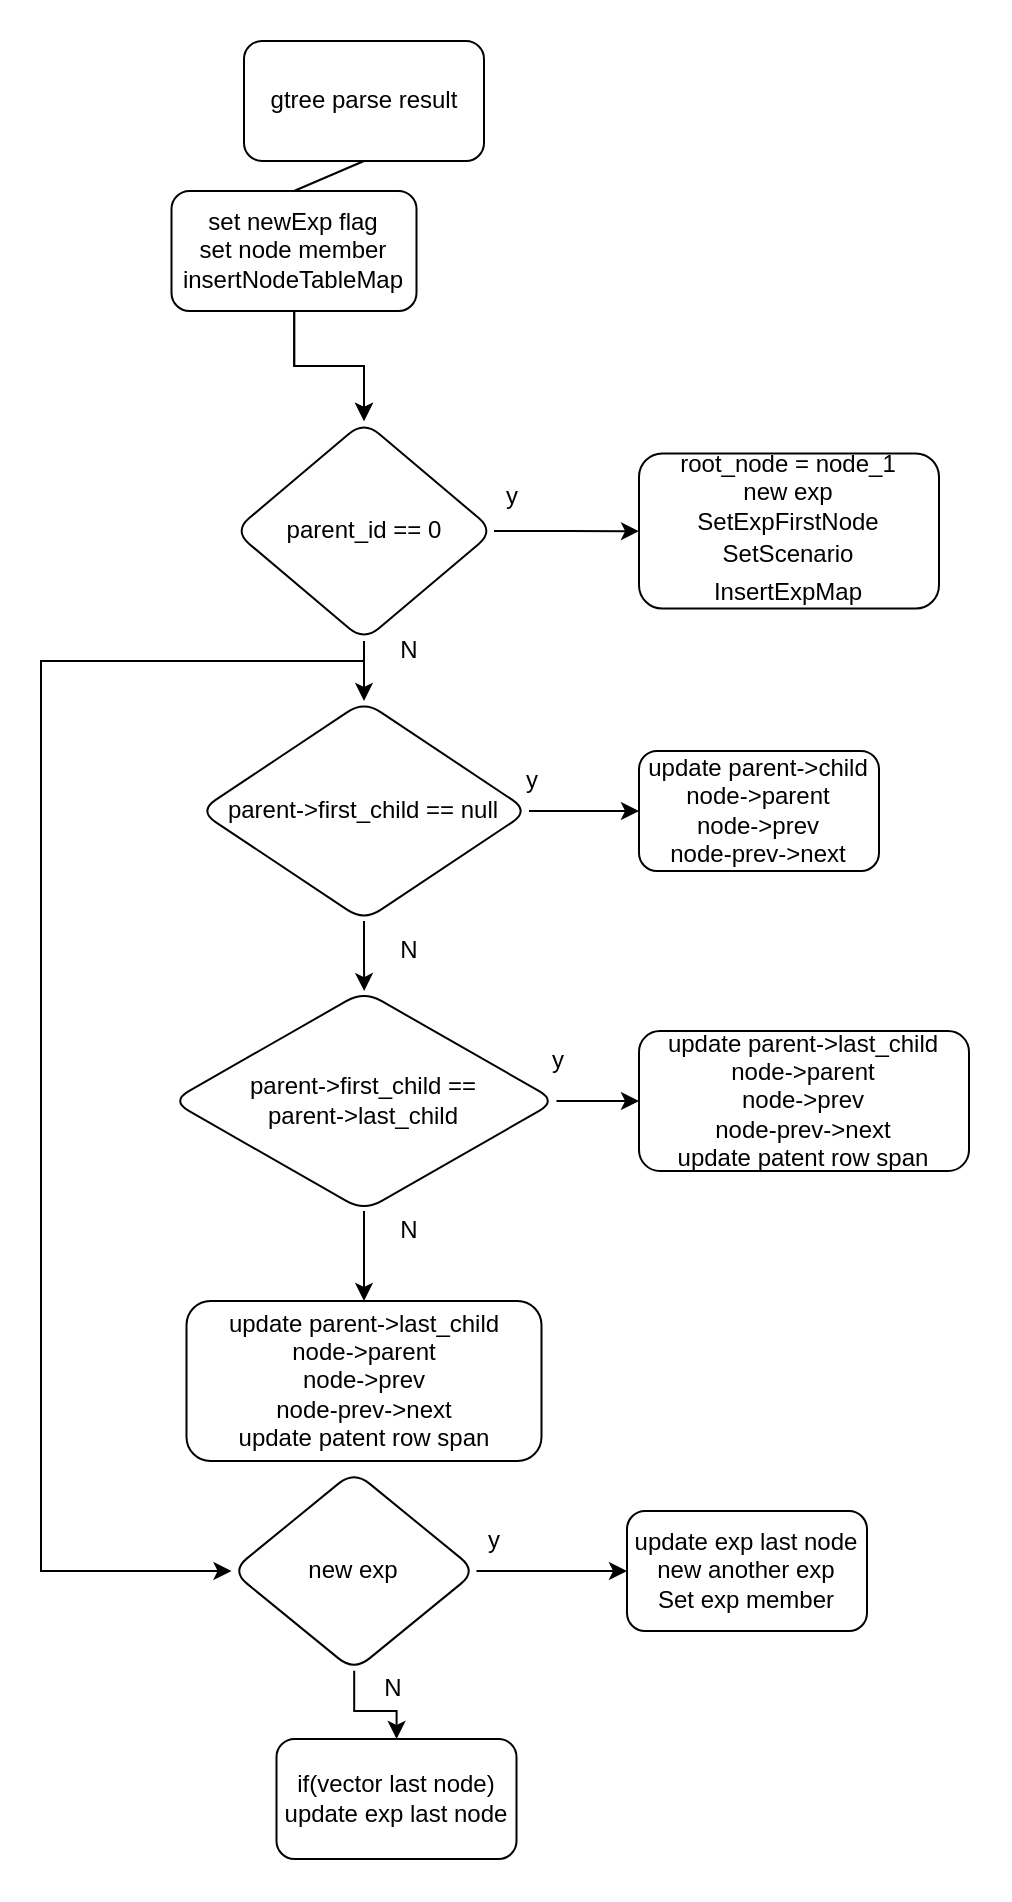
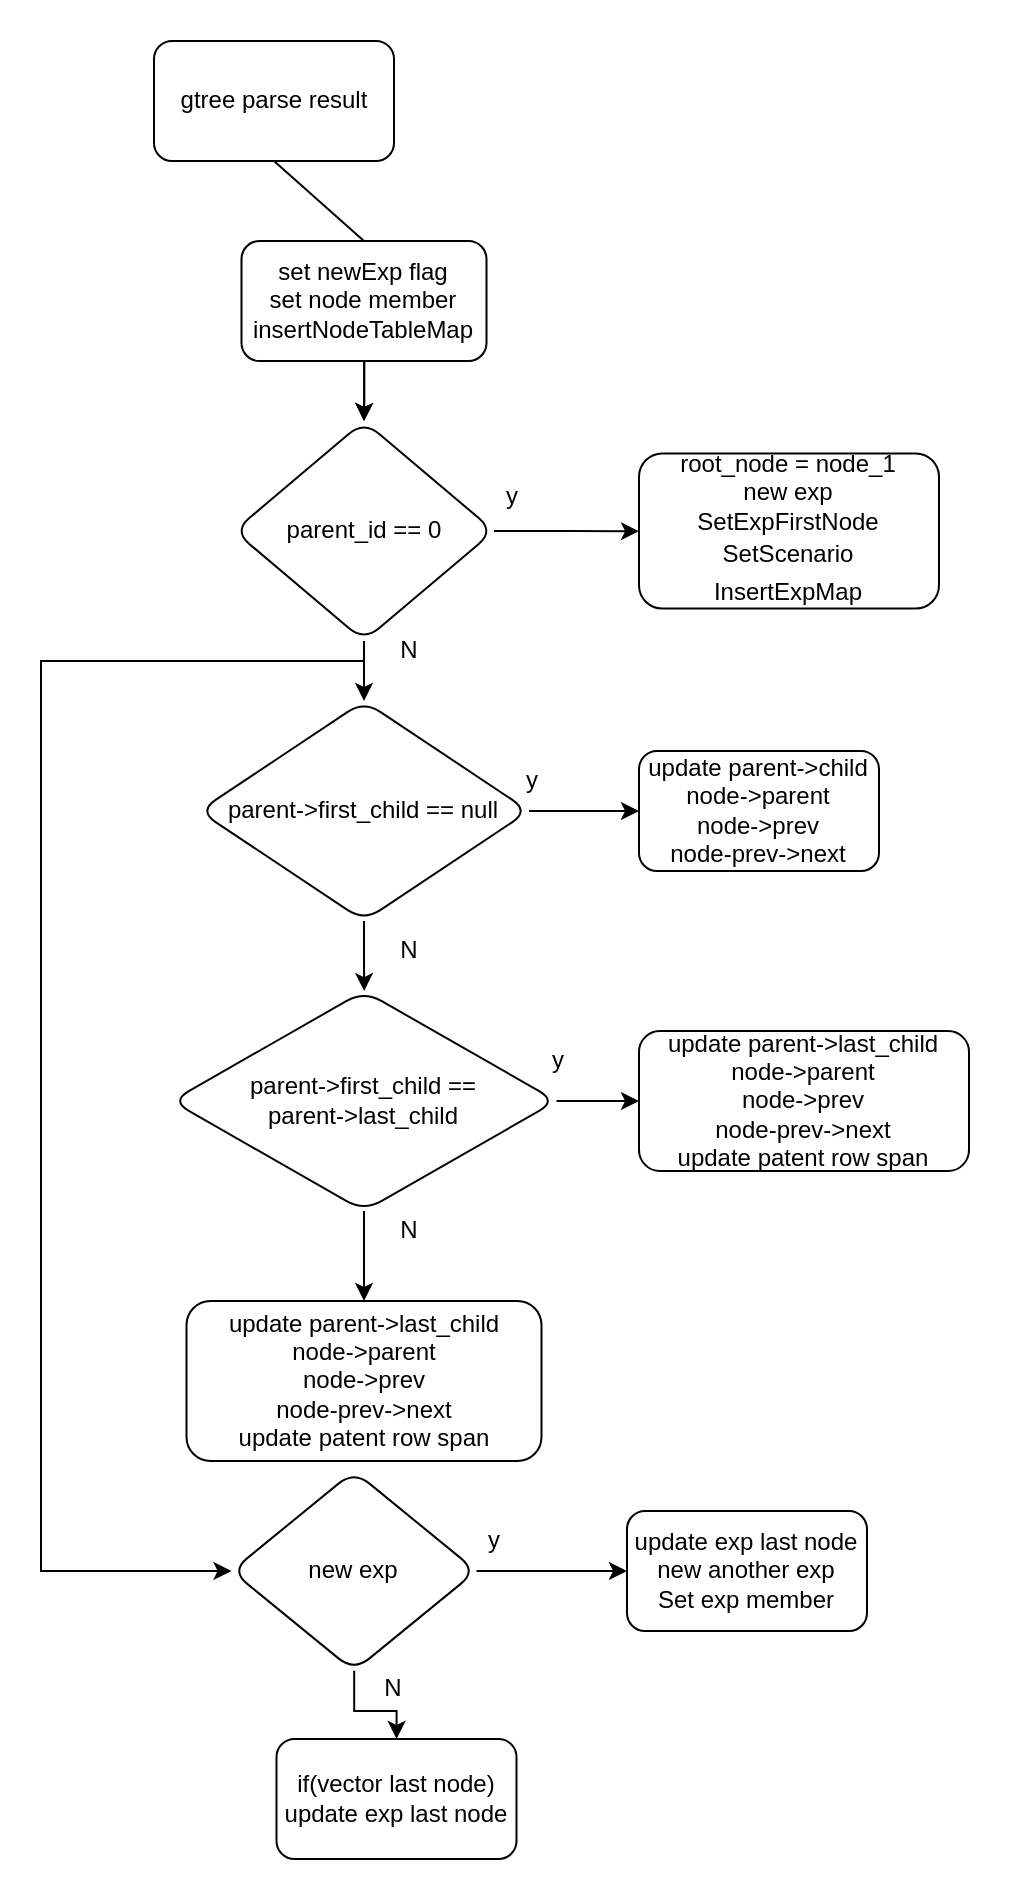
- <mxCell id="21" value="gtree parse result" style="rounded=1;whiteSpace=wrap;html=1;" parent="1" vertex="1"><mxGeometry x="121.5" width="120" height="60" as="geometry" y="20" /></mxCell>
+ <mxCell id="21" value="gtree parse result" style="rounded=1;whiteSpace=wrap;html=1;" parent="1" vertex="1"><mxGeometry x="76.5" y="20" width="120" height="60" as="geometry" /></mxCell>
- <mxCell id="4" value="set newExp flag&lt;br&gt;set node member&lt;br&gt;insertNodeTableMap" style="rounded=1;whiteSpace=wrap;html=1;" parent="1" vertex="1"><mxGeometry x="85.25" y="95" width="122.5" height="60" as="geometry" /></mxCell>
+ <mxCell id="4" value="set newExp flag&lt;br&gt;set node member&lt;br&gt;insertNodeTableMap" style="rounded=1;whiteSpace=wrap;html=1;" parent="1" vertex="1"><mxGeometry x="120.25" y="120" width="122.5" height="60" as="geometry" /></mxCell>
